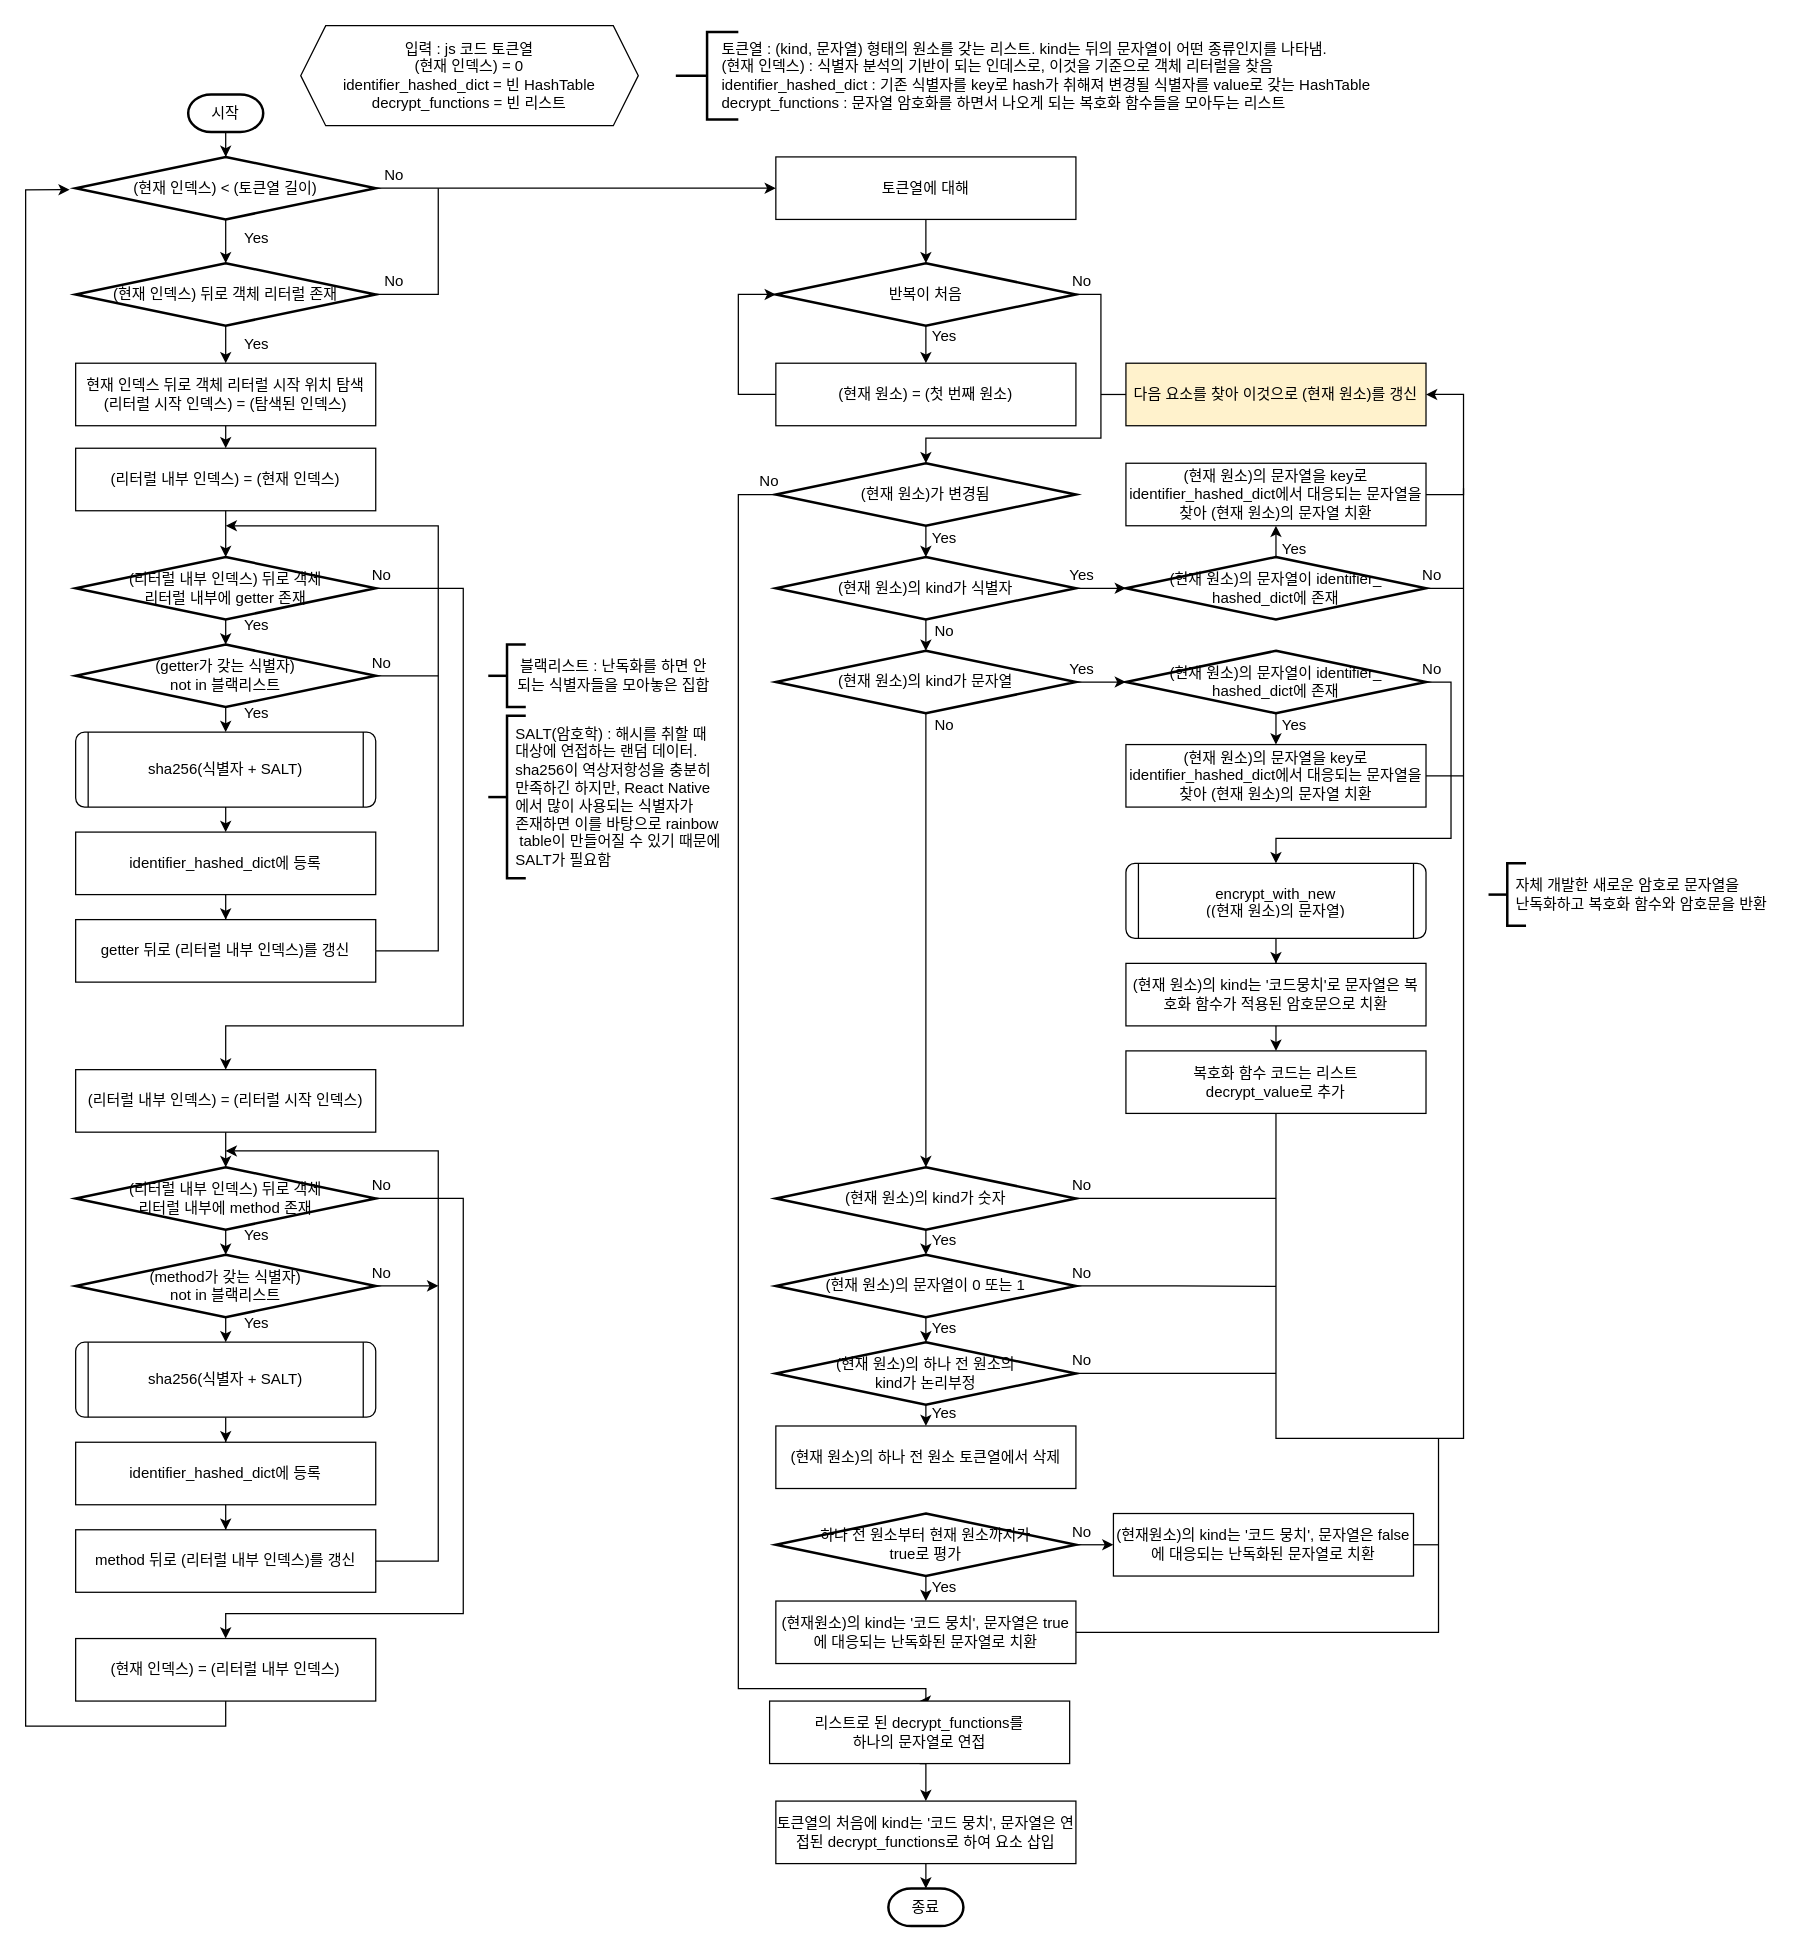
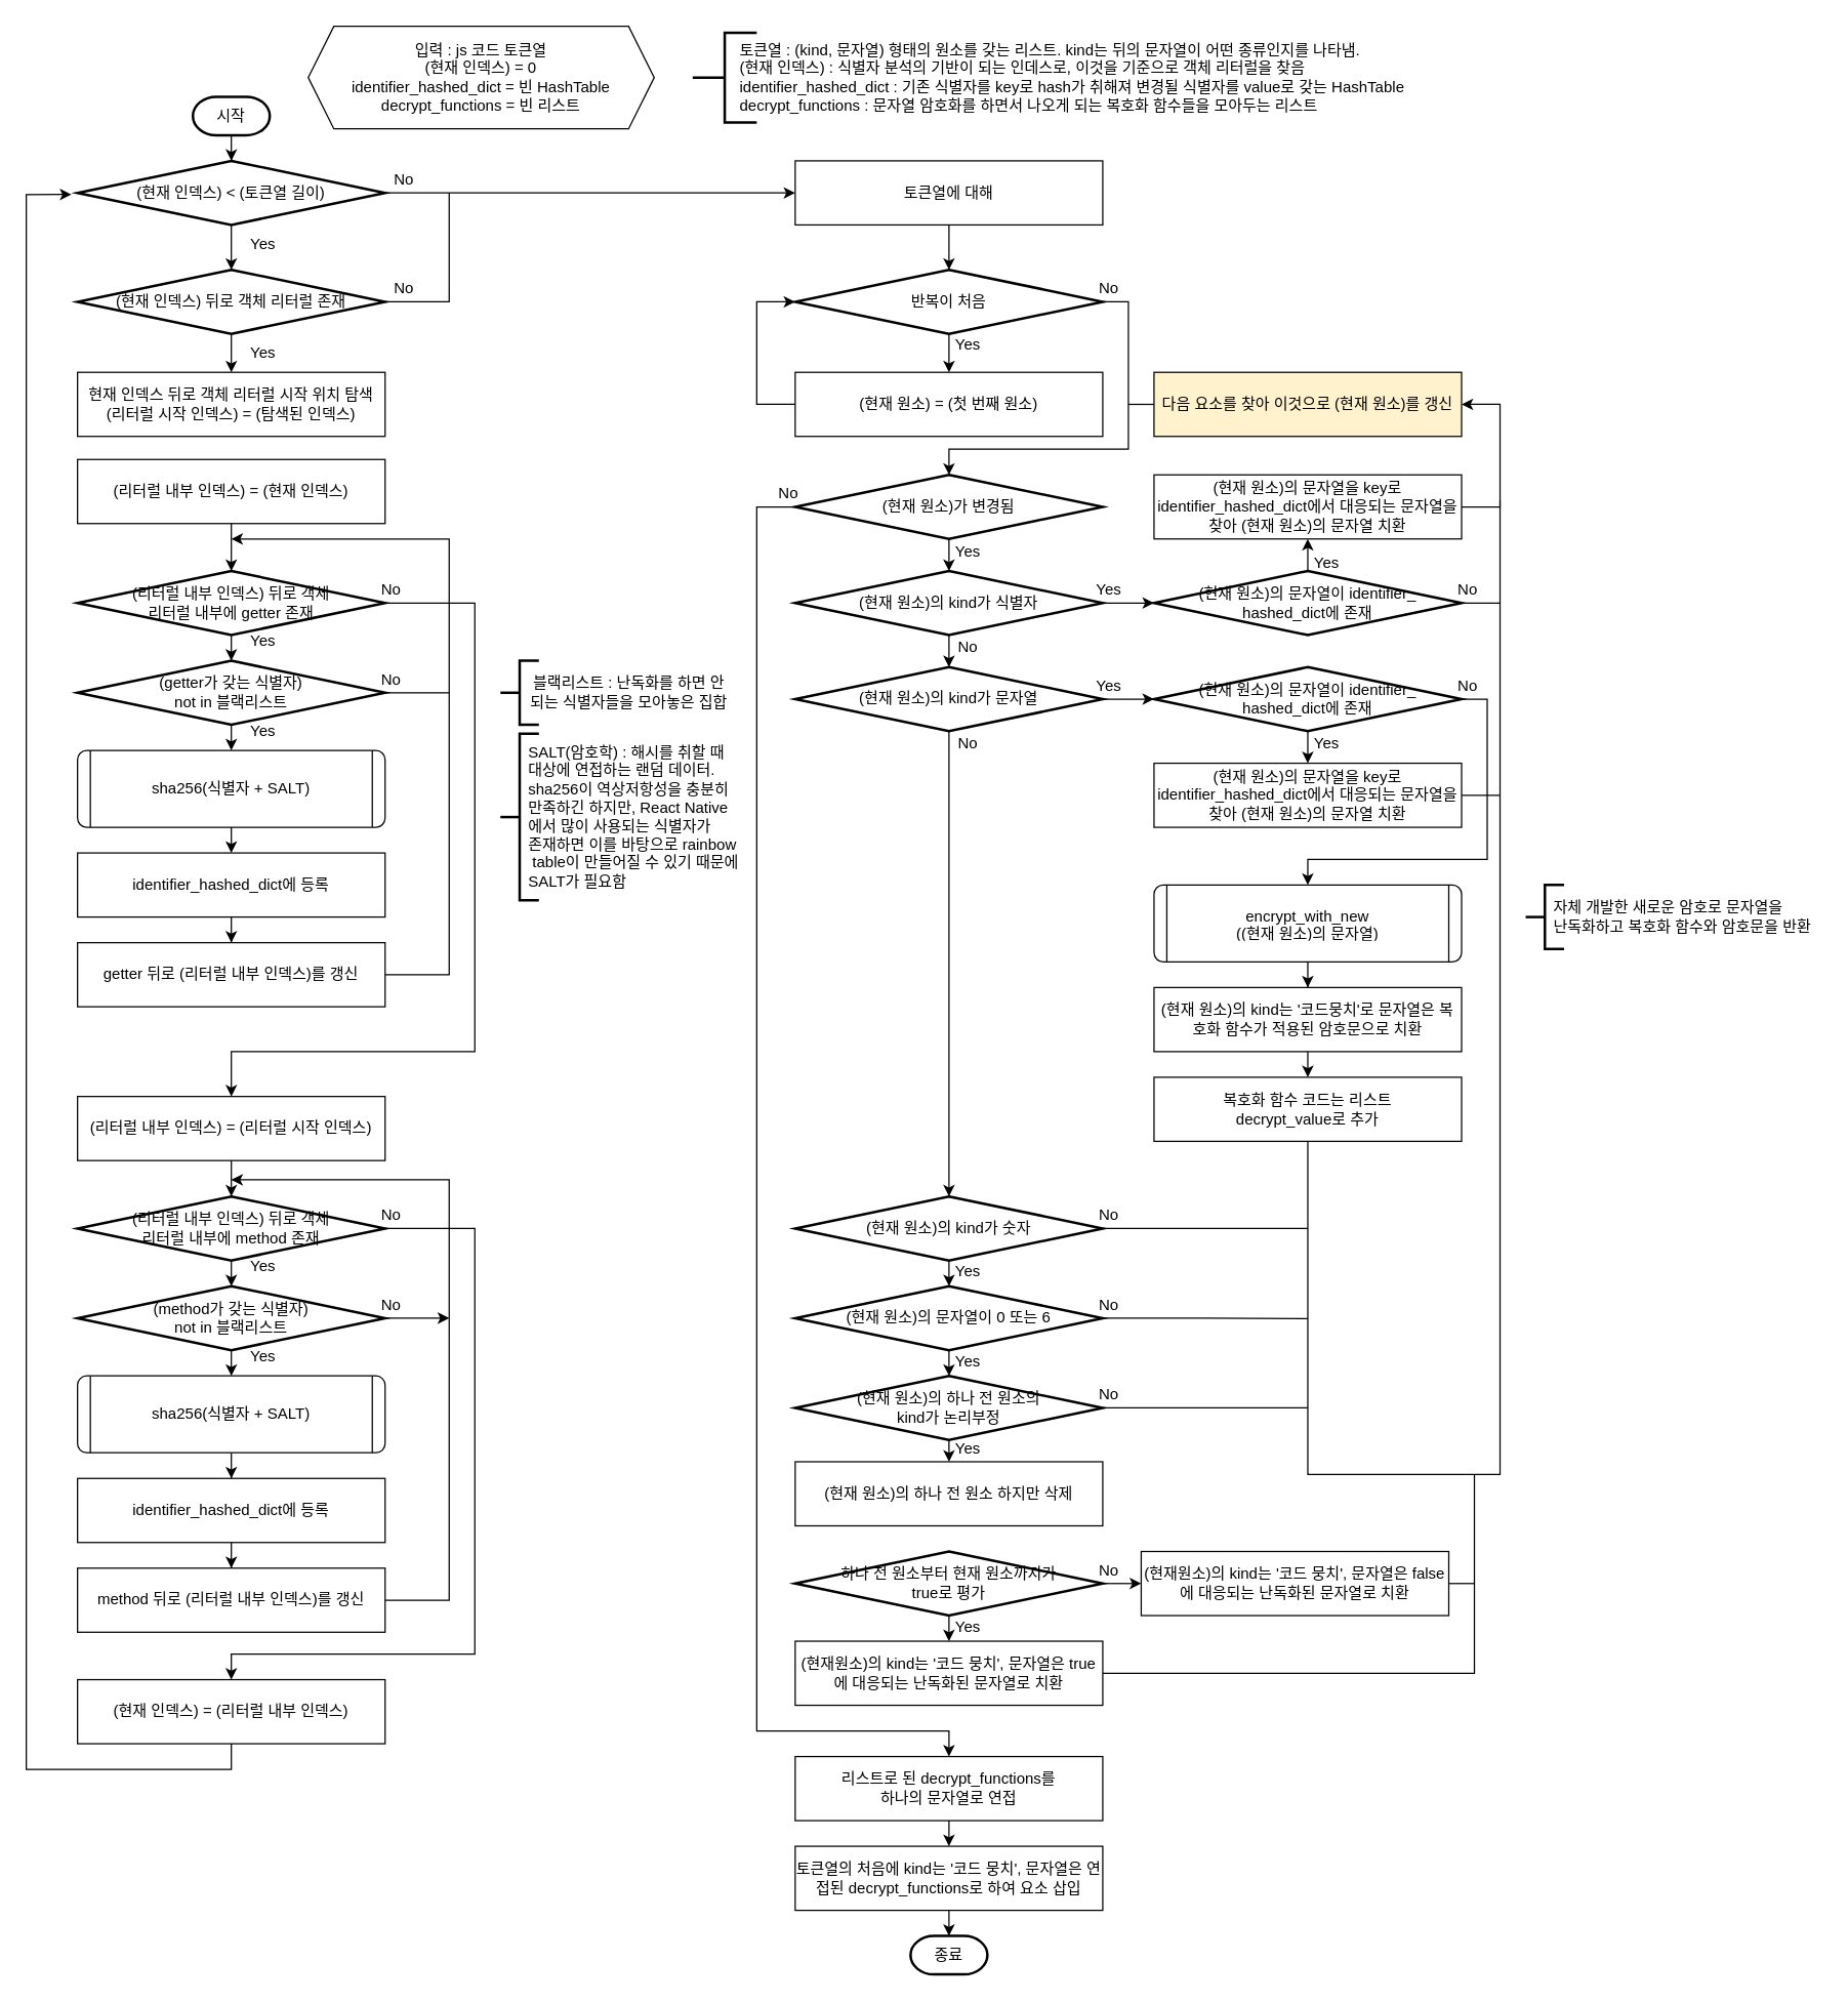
- <mxCell id="4" style="edgeStyle=orthogonalEdgeStyle;rounded=0;orthogonalLoop=1;jettySize=auto;html=1;exitX=0.5;exitY=1;exitDx=0;exitDy=0;entryX=0.5;entryY=0;entryDx=0;entryDy=0;" edge="1" parent="1" source="5" target="37"><mxGeometry relative="1" as="geometry" /></mxCell>
- <mxCell id="79" value="(현재 원소)의 문자열이 0 또는 1" style="strokeWidth=2;html=1;shape=mxgraph.flowchart.decision;whiteSpace=wrap;" vertex="1" parent="1"><mxGeometry x="620" y="1003" width="240" height="50" as="geometry" /></mxCell>
+ <mxCell id="79" value="(현재 원소)의 문자열이 0 또는 6" style="strokeWidth=2;html=1;shape=mxgraph.flowchart.decision;whiteSpace=wrap;" vertex="1" parent="1"><mxGeometry x="620" y="1003" width="240" height="50" as="geometry" /></mxCell>
- <mxCell id="83" value="(현재 원소)의 하나 전 원소 토큰열에서 삭제" style="rounded=0;whiteSpace=wrap;html=1;" vertex="1" parent="1"><mxGeometry x="620" y="1140" width="240" height="50" as="geometry" /></mxCell>
+ <mxCell id="83" value="(현재 원소)의 하나 전 원소 하지만 삭제" style="rounded=0;whiteSpace=wrap;html=1;" vertex="1" parent="1"><mxGeometry x="620" y="1140" width="240" height="50" as="geometry" /></mxCell>
- <mxCell id="102" value="리스트로 된 decrypt_functions를 &lt;br&gt;하나의 문자열로 연접" style="rounded=0;whiteSpace=wrap;html=1;" vertex="1" parent="1"><mxGeometry x="615" y="1360" width="240" height="50" as="geometry" /></mxCell>
+ <mxCell id="102" value="리스트로 된 decrypt_functions를 &lt;br&gt;하나의 문자열로 연접" style="rounded=0;whiteSpace=wrap;html=1;" vertex="1" parent="1"><mxGeometry x="620" y="1370" width="240" height="50" as="geometry" /></mxCell>
